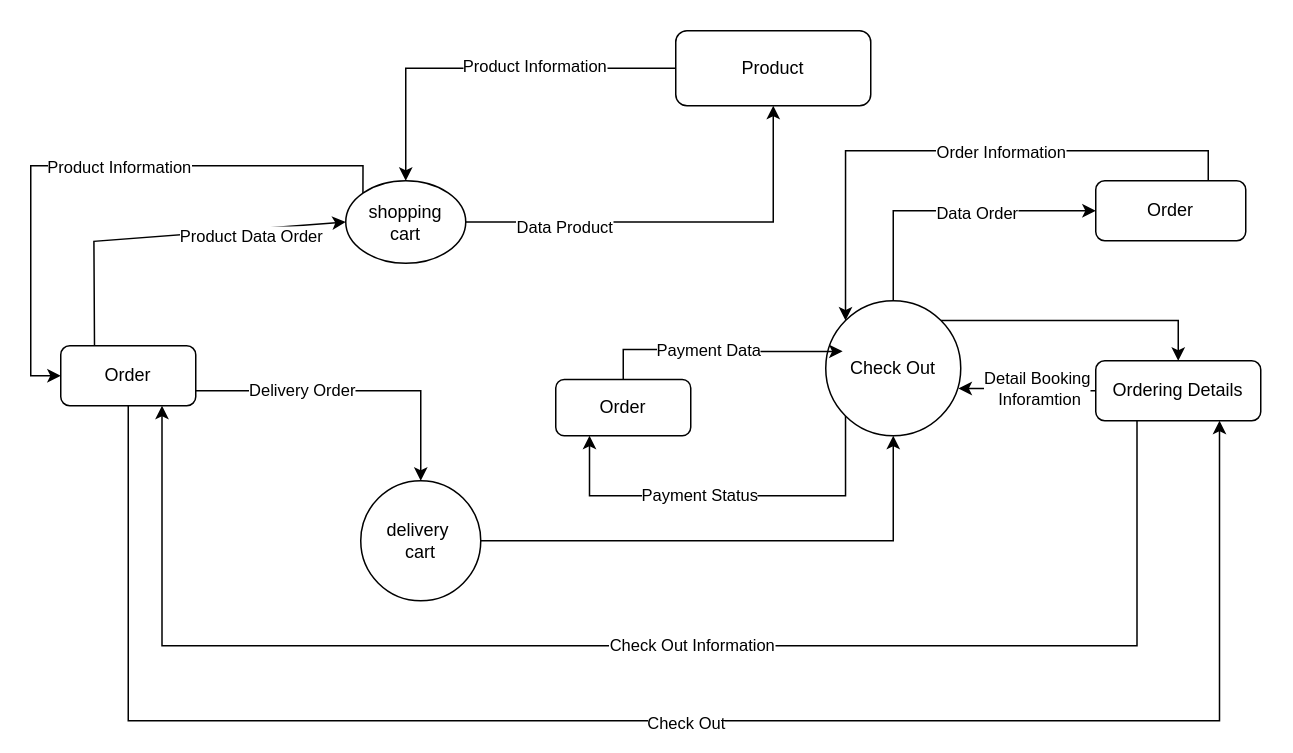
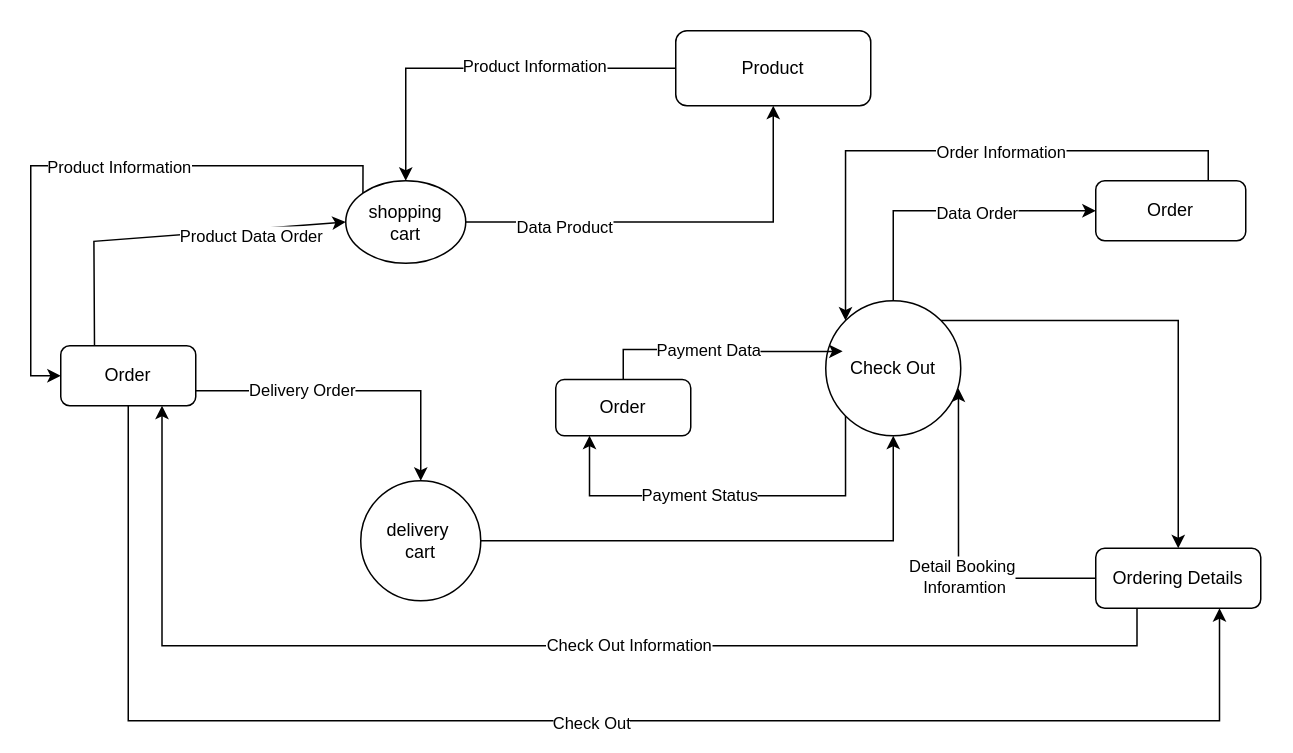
- <mxCell id="26" value="Ordering Details" style="rounded=1;whiteSpace=wrap;html=1;" parent="1" vertex="1"><mxGeometry x="730" y="240" width="110" height="40" as="geometry" /></mxCell>
+ <mxCell id="26" value="Ordering Details" style="rounded=1;whiteSpace=wrap;html=1;" parent="1" vertex="1"><mxGeometry x="730" y="365" width="110" height="40" as="geometry" /></mxCell>
